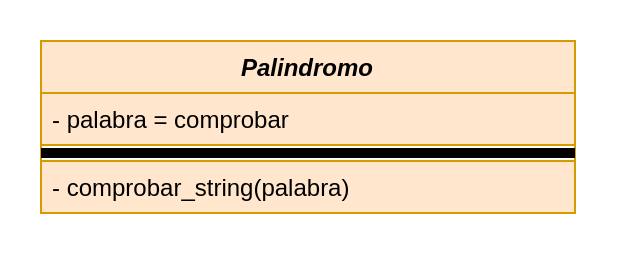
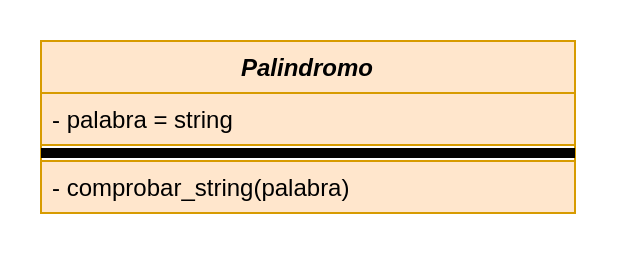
- <mxCell id="3" value="- palabra = comprobar" style="text;strokeColor=#d79b00;fillColor=#ffe6cc;align=left;verticalAlign=top;spacingLeft=4;spacingRight=4;overflow=hidden;rotatable=0;points=[[0,0.5],[1,0.5]];portConstraint=eastwest;" parent="2" vertex="1"><mxGeometry y="26" width="267" height="26" as="geometry" /></mxCell>
+ <mxCell id="3" value="- palabra = string" style="text;strokeColor=#d79b00;fillColor=#ffe6cc;align=left;verticalAlign=top;spacingLeft=4;spacingRight=4;overflow=hidden;rotatable=0;points=[[0,0.5],[1,0.5]];portConstraint=eastwest;" parent="2" vertex="1"><mxGeometry y="26" width="267" height="26" as="geometry" /></mxCell>
